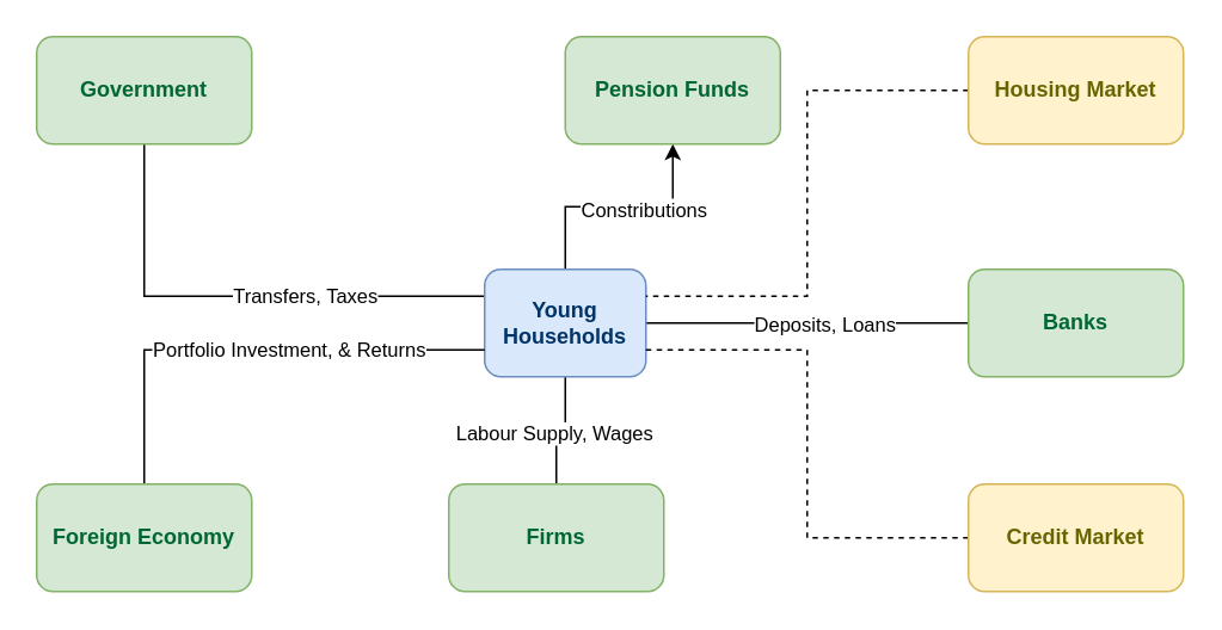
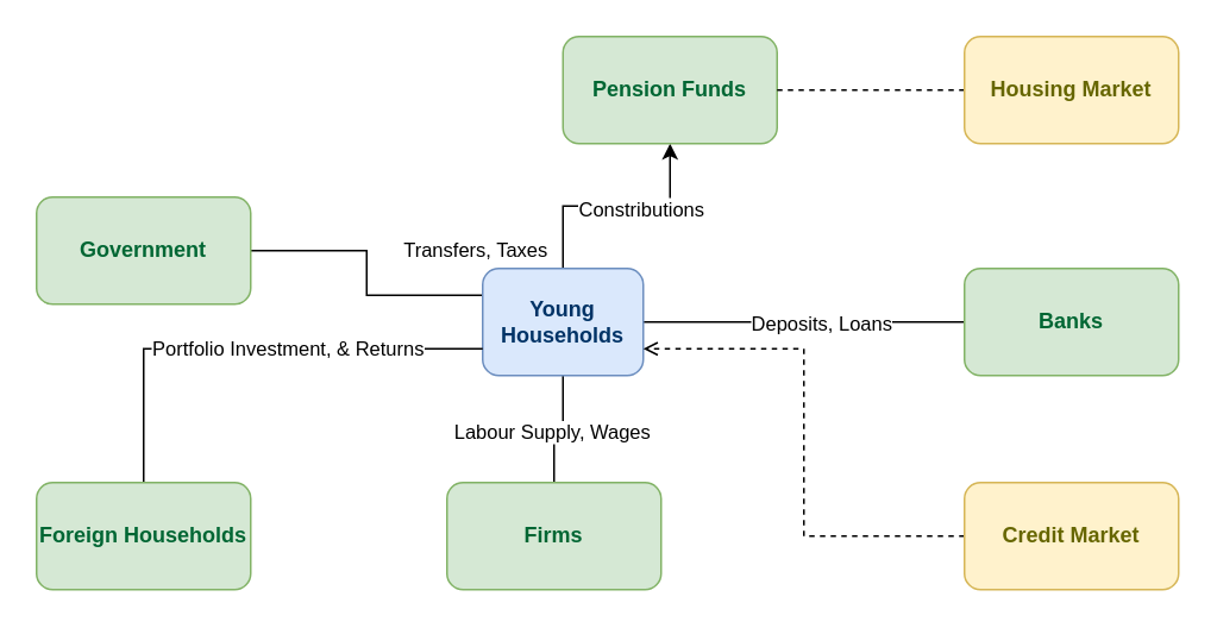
- <mxCell id="18" value="Government" style="rounded=1;whiteSpace=wrap;html=1;fillColor=#d5e8d4;strokeColor=#82b366;fontColor=#006633;fontStyle=1" vertex="1" parent="1"><mxGeometry x="20" y="20" width="120" height="60" as="geometry" /></mxCell>
+ <mxCell id="18" value="Government" style="rounded=1;whiteSpace=wrap;html=1;fillColor=#d5e8d4;strokeColor=#82b366;fontColor=#006633;fontStyle=1" vertex="1" parent="1"><mxGeometry x="20" y="110" width="120" height="60" as="geometry" /></mxCell>
- <mxCell id="14" style="edgeStyle=orthogonalEdgeStyle;rounded=0;orthogonalLoop=1;jettySize=auto;html=1;entryX=1;entryY=0.25;entryDx=0;entryDy=0;endArrow=none;endFill=0;dashed=1;" edge="1" parent="1" source="15" target="10"><mxGeometry relative="1" as="geometry" /></mxCell>
+ <mxCell id="14" style="edgeStyle=orthogonalEdgeStyle;rounded=0;orthogonalLoop=1;jettySize=auto;html=1;endArrow=none;endFill=0;dashed=1;" edge="1" parent="1" source="15" target="11"><mxGeometry relative="1" as="geometry" /></mxCell>
- <mxCell id="16" style="edgeStyle=orthogonalEdgeStyle;rounded=0;orthogonalLoop=1;jettySize=auto;html=1;entryX=1;entryY=0.75;entryDx=0;entryDy=0;dashed=1;endArrow=none;endFill=0;" edge="1" parent="1" source="17" target="10"><mxGeometry relative="1" as="geometry" /></mxCell>
+ <mxCell id="16" style="edgeStyle=orthogonalEdgeStyle;rounded=0;orthogonalLoop=1;jettySize=auto;html=1;entryX=1;entryY=0.75;entryDx=0;entryDy=0;dashed=1;endArrow=open;endFill=0;" edge="1" parent="1" source="17" target="10"><mxGeometry relative="1" as="geometry" /></mxCell>
- <mxCell id="21" value="Foreign Economy" style="rounded=1;whiteSpace=wrap;html=1;fillColor=#d5e8d4;strokeColor=#82b366;fontColor=#006633;fontStyle=1" vertex="1" parent="1"><mxGeometry x="20" y="270" width="120" height="60" as="geometry" /></mxCell>
+ <mxCell id="21" value="Foreign Households" style="rounded=1;whiteSpace=wrap;html=1;fillColor=#d5e8d4;strokeColor=#82b366;fontColor=#006633;fontStyle=1" vertex="1" parent="1"><mxGeometry x="20" y="270" width="120" height="60" as="geometry" /></mxCell>
